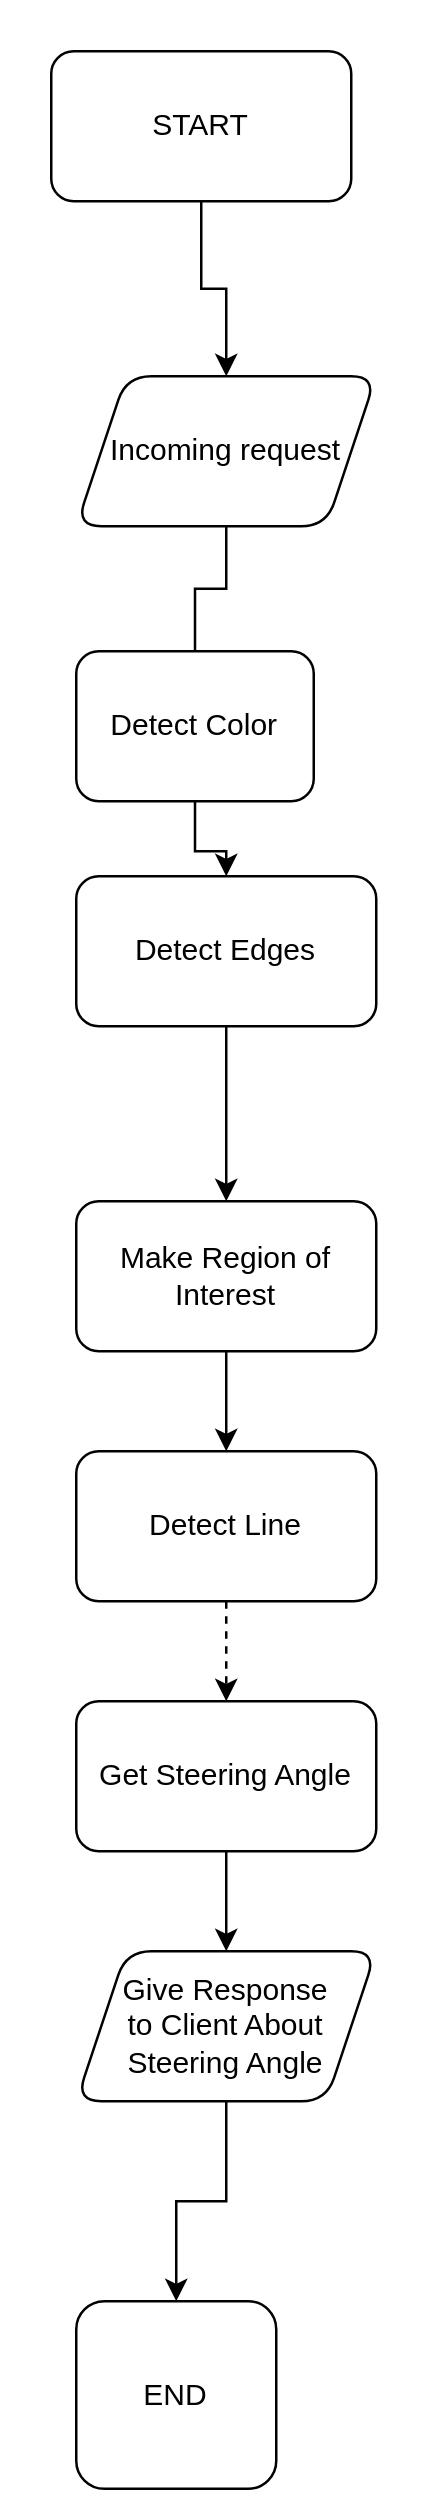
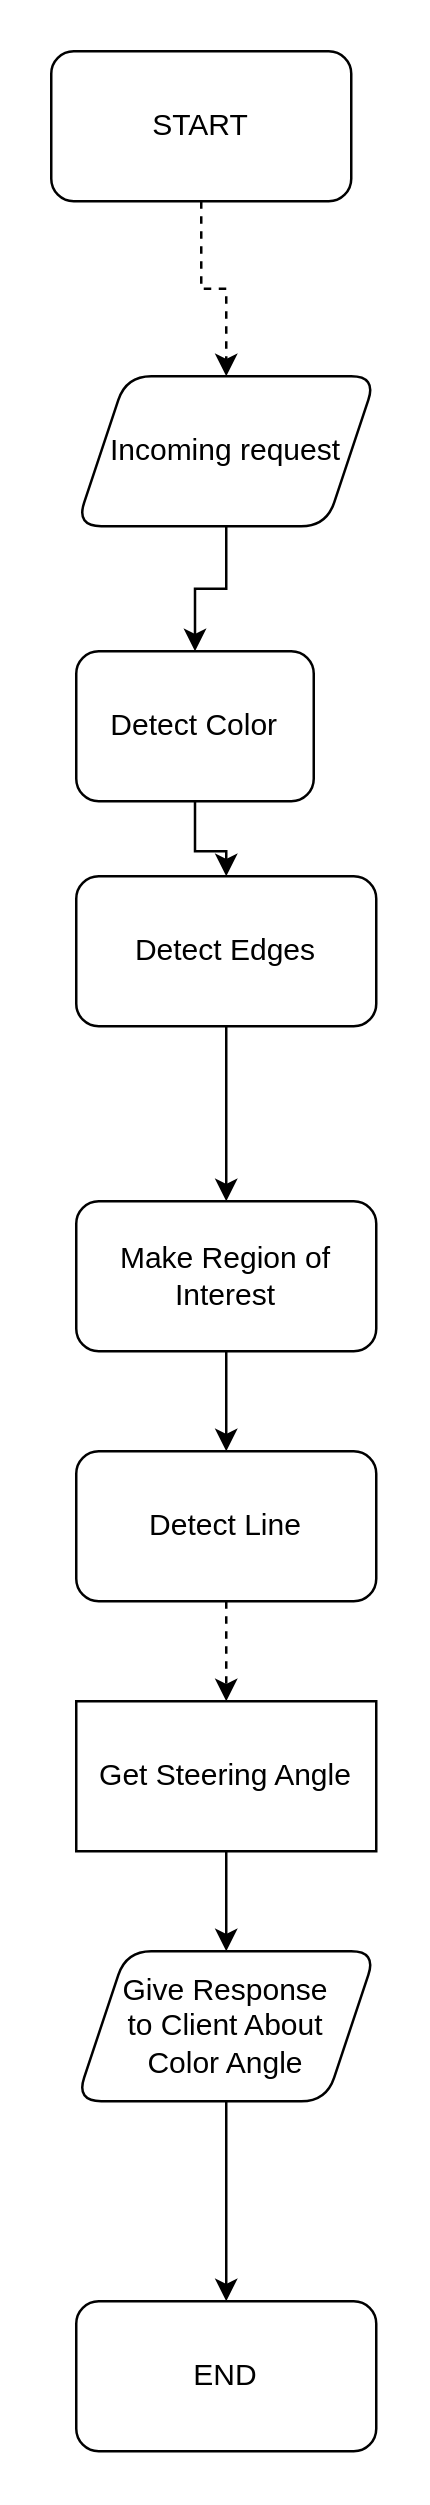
- <mxCell id="2" value="" style="edgeStyle=orthogonalEdgeStyle;rounded=0;orthogonalLoop=1;jettySize=auto;html=1;" edge="1" parent="1" source="3" target="5"><mxGeometry relative="1" as="geometry" /></mxCell>
+ <mxCell id="2" value="" style="edgeStyle=orthogonalEdgeStyle;rounded=0;orthogonalLoop=1;jettySize=auto;html=1;dashed=1;" edge="1" parent="1" source="3" target="5"><mxGeometry relative="1" as="geometry" /></mxCell>
- <mxCell id="4" value="" style="edgeStyle=orthogonalEdgeStyle;rounded=0;orthogonalLoop=1;jettySize=auto;html=1;endArrow=none;" edge="1" parent="1" source="5" target="7"><mxGeometry relative="1" as="geometry" /></mxCell>
+ <mxCell id="4" value="" style="edgeStyle=orthogonalEdgeStyle;rounded=0;orthogonalLoop=1;jettySize=auto;html=1;" edge="1" parent="1" source="5" target="7"><mxGeometry relative="1" as="geometry" /></mxCell>
- <mxCell id="15" value="Get Steering Angle" style="whiteSpace=wrap;html=1;rounded=1;" vertex="1" parent="1"><mxGeometry x="30" y="680" width="120" height="60" as="geometry" /></mxCell>
+ <mxCell id="15" value="Get Steering Angle" style="whiteSpace=wrap;html=1;rounded=0;" vertex="1" parent="1"><mxGeometry x="30" y="680" width="120" height="60" as="geometry" /></mxCell>
- <mxCell id="17" value="Give Response&lt;br&gt;to Client About&lt;br&gt;Steering Angle" style="shape=parallelogram;perimeter=parallelogramPerimeter;whiteSpace=wrap;html=1;fixedSize=1;rounded=1;" vertex="1" parent="1"><mxGeometry x="30" y="780" width="120" height="60" as="geometry" /></mxCell>
+ <mxCell id="17" value="Give Response&lt;br&gt;to Client About&lt;br&gt;Color Angle" style="shape=parallelogram;perimeter=parallelogramPerimeter;whiteSpace=wrap;html=1;fixedSize=1;rounded=1;" vertex="1" parent="1"><mxGeometry x="30" y="780" width="120" height="60" as="geometry" /></mxCell>
- <mxCell id="18" value="END" style="whiteSpace=wrap;html=1;rounded=1;" vertex="1" parent="1"><mxGeometry x="30" y="920" width="80" height="75" as="geometry" /></mxCell>
+ <mxCell id="18" value="END" style="whiteSpace=wrap;html=1;rounded=1;" vertex="1" parent="1"><mxGeometry x="30" y="920" width="120" height="60" as="geometry" /></mxCell>
